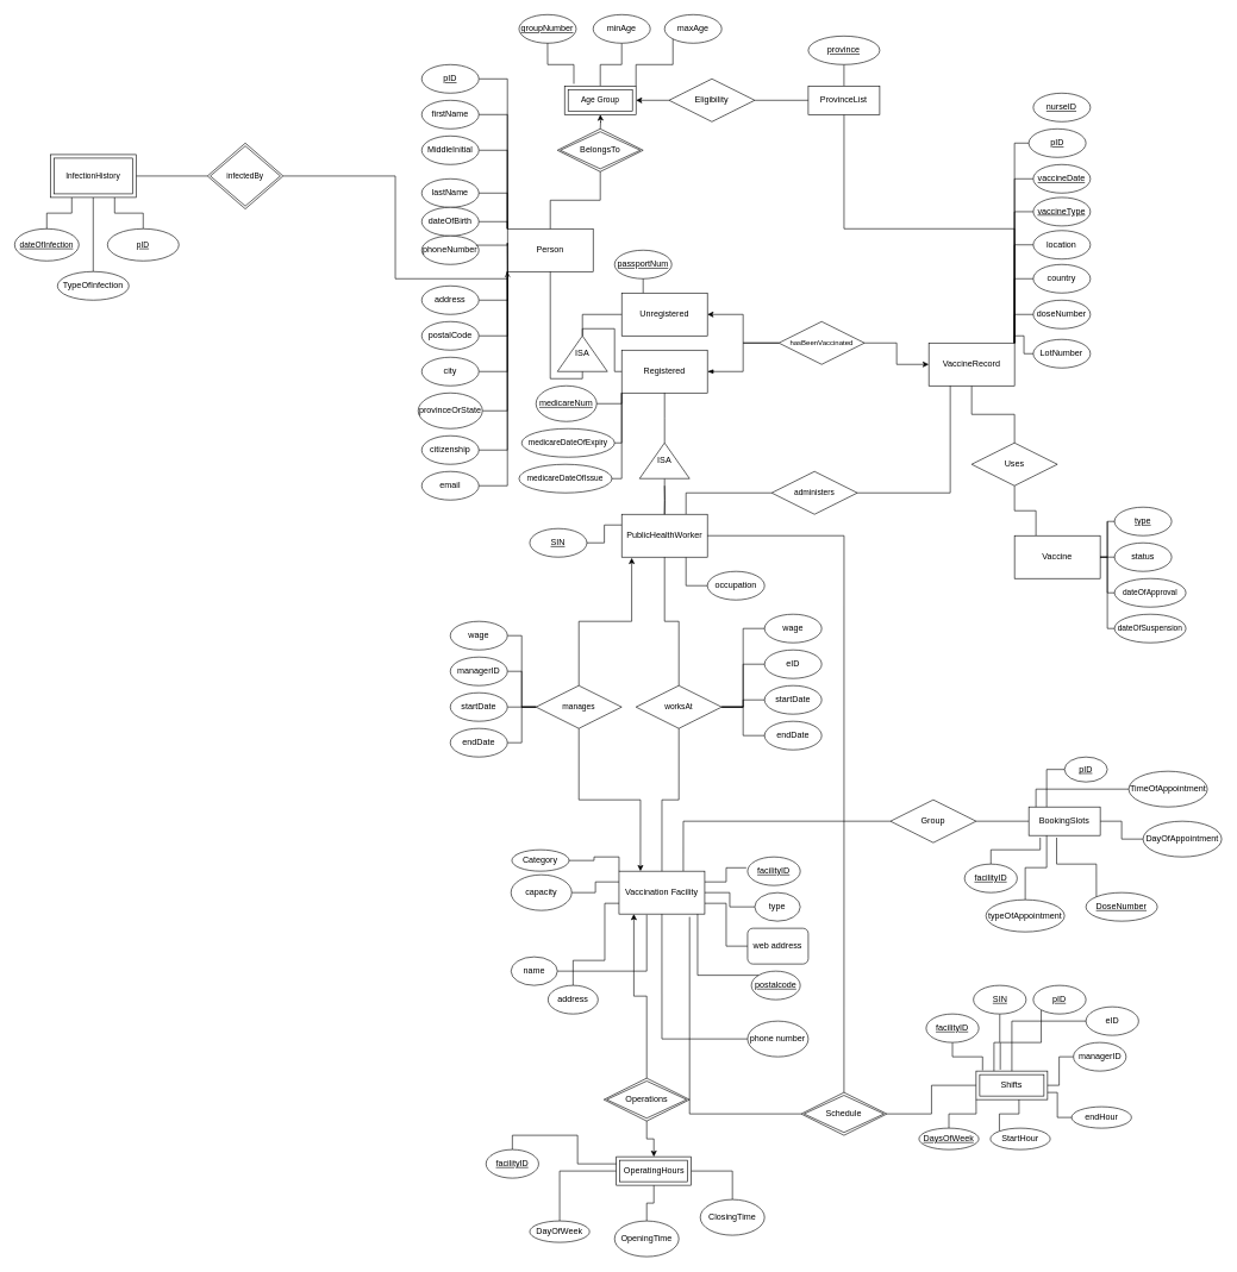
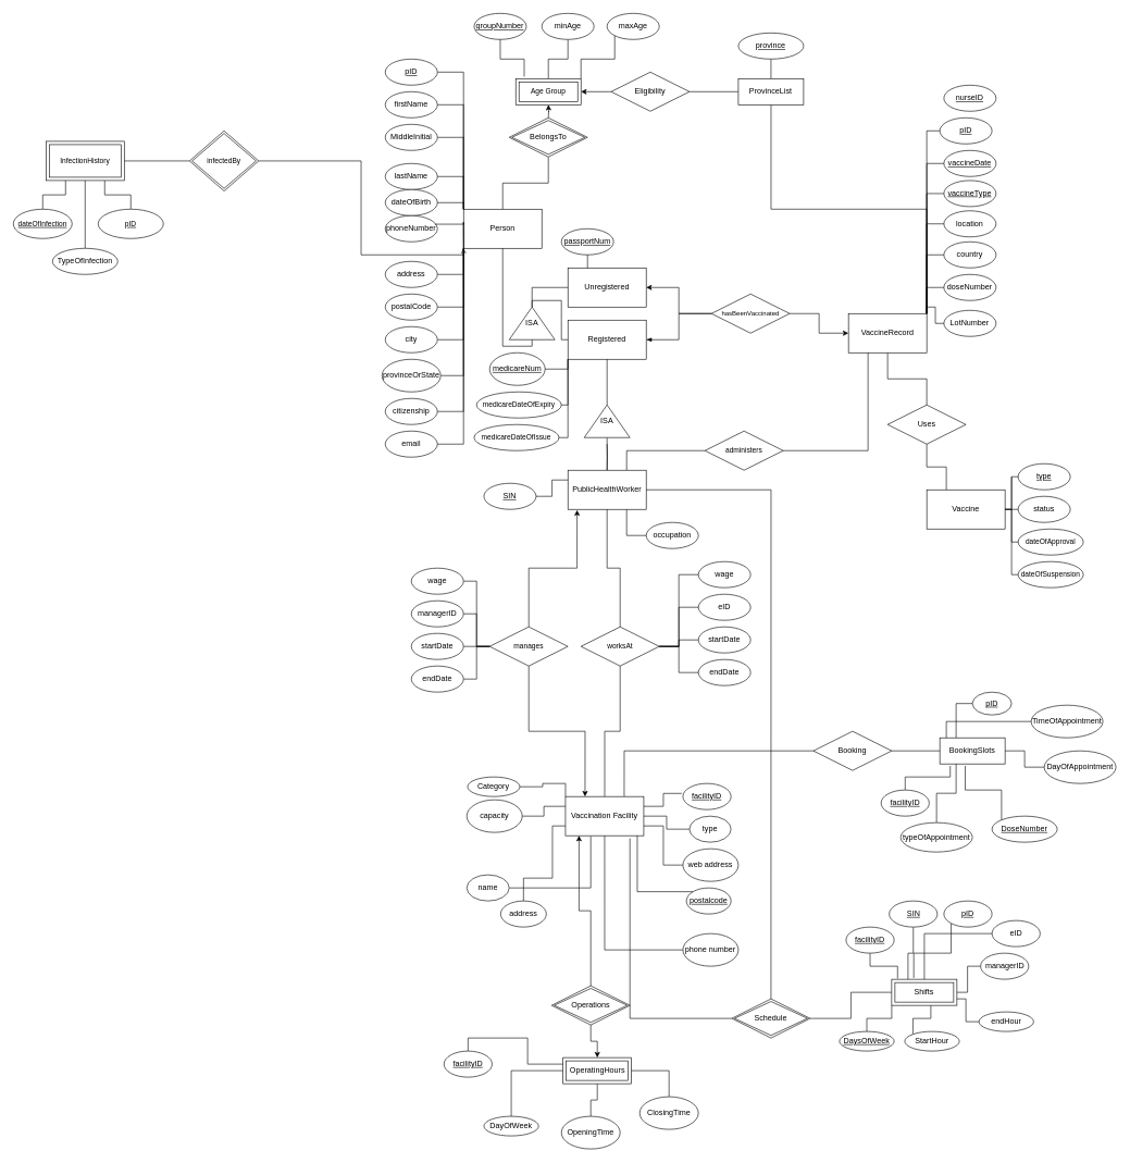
- <mxCell id="167" value="Group" style="shape=rhombus;perimeter=rhombusPerimeter;whiteSpace=wrap;html=1;align=center;" parent="1" vertex="1"><mxGeometry x="1246.25" y="1120" width="120" height="60" as="geometry" /></mxCell>
+ <mxCell id="167" value="Booking" style="shape=rhombus;perimeter=rhombusPerimeter;whiteSpace=wrap;html=1;align=center;" parent="1" vertex="1"><mxGeometry x="1246.25" y="1120" width="120" height="60" as="geometry" /></mxCell>
- <mxCell id="93" value="web address" style="whiteSpace=wrap;html=1;rounded=1;" parent="1" vertex="1"><mxGeometry x="1046.25" y="1300" width="85" height="50" as="geometry" /></mxCell>
+ <mxCell id="93" value="web address" style="ellipse;whiteSpace=wrap;html=1;" parent="1" vertex="1"><mxGeometry x="1046.25" y="1300" width="85" height="50" as="geometry" /></mxCell>
